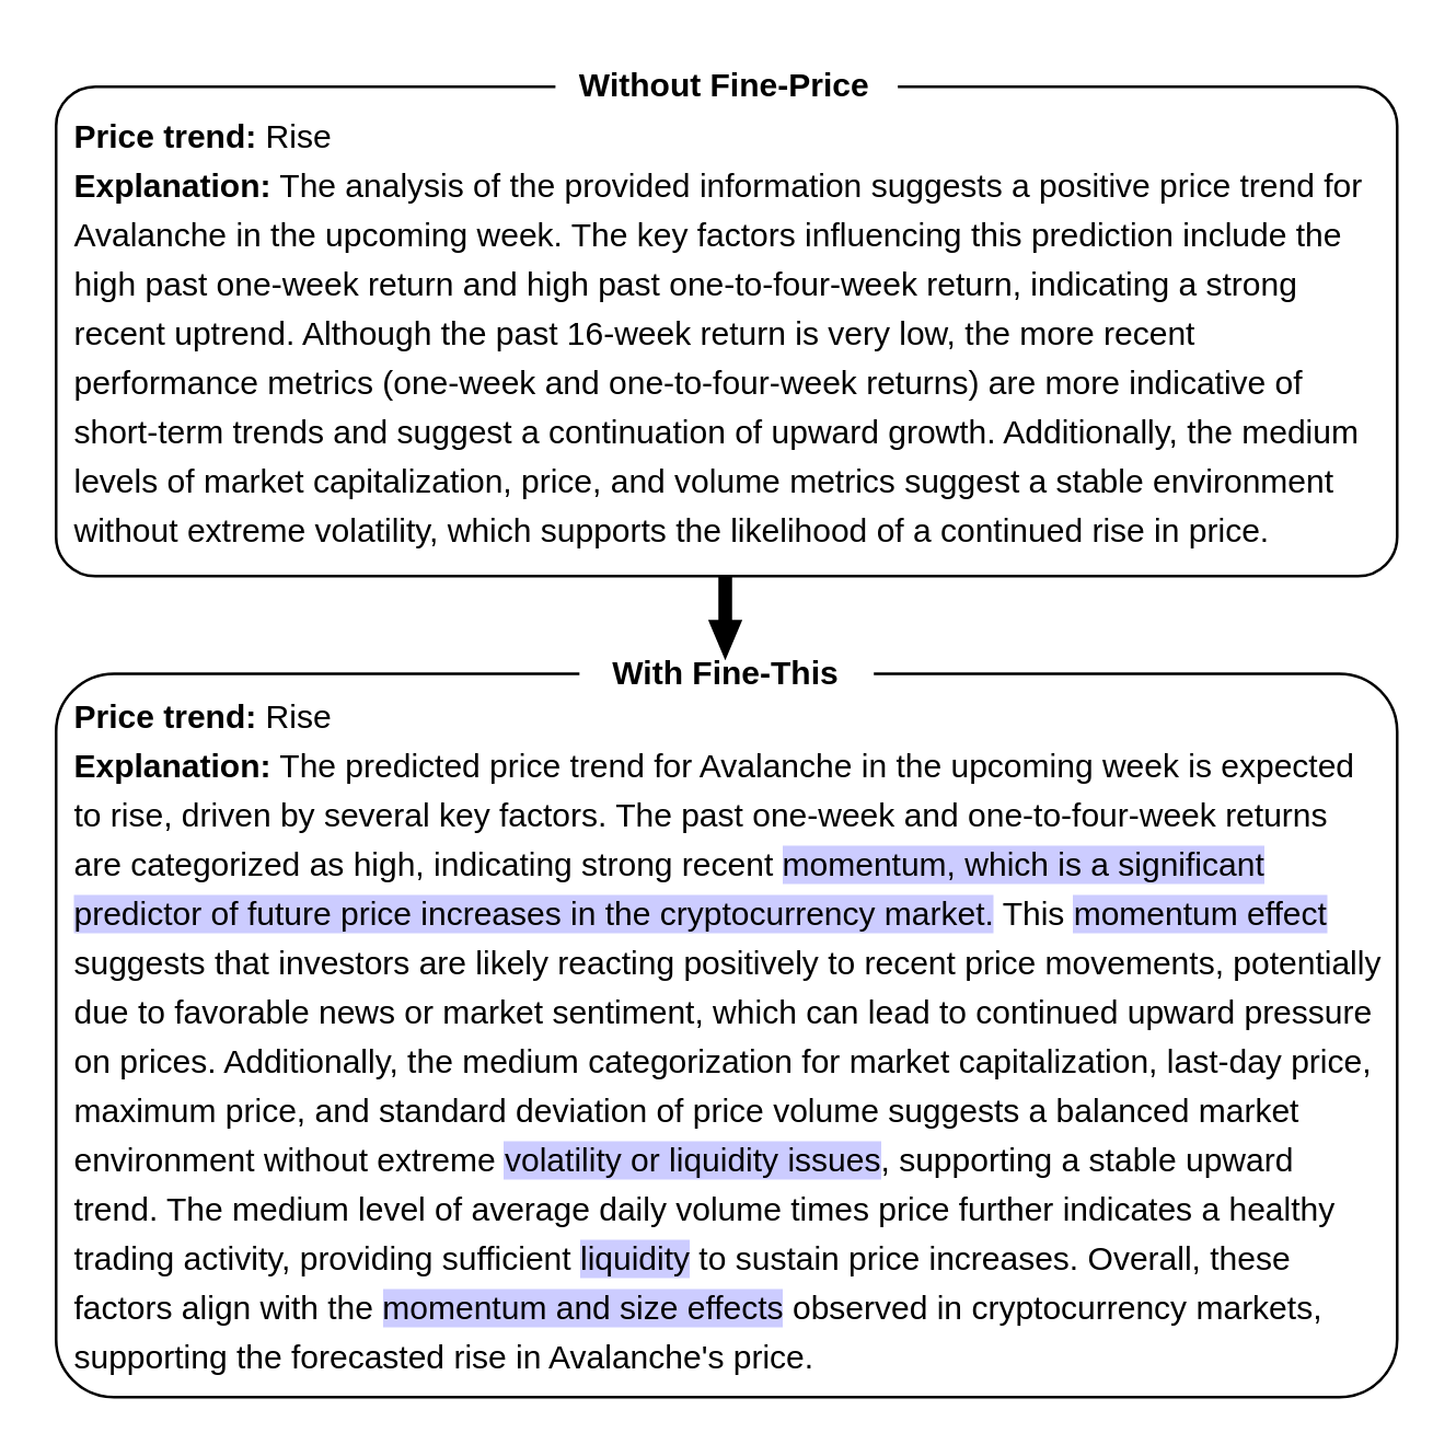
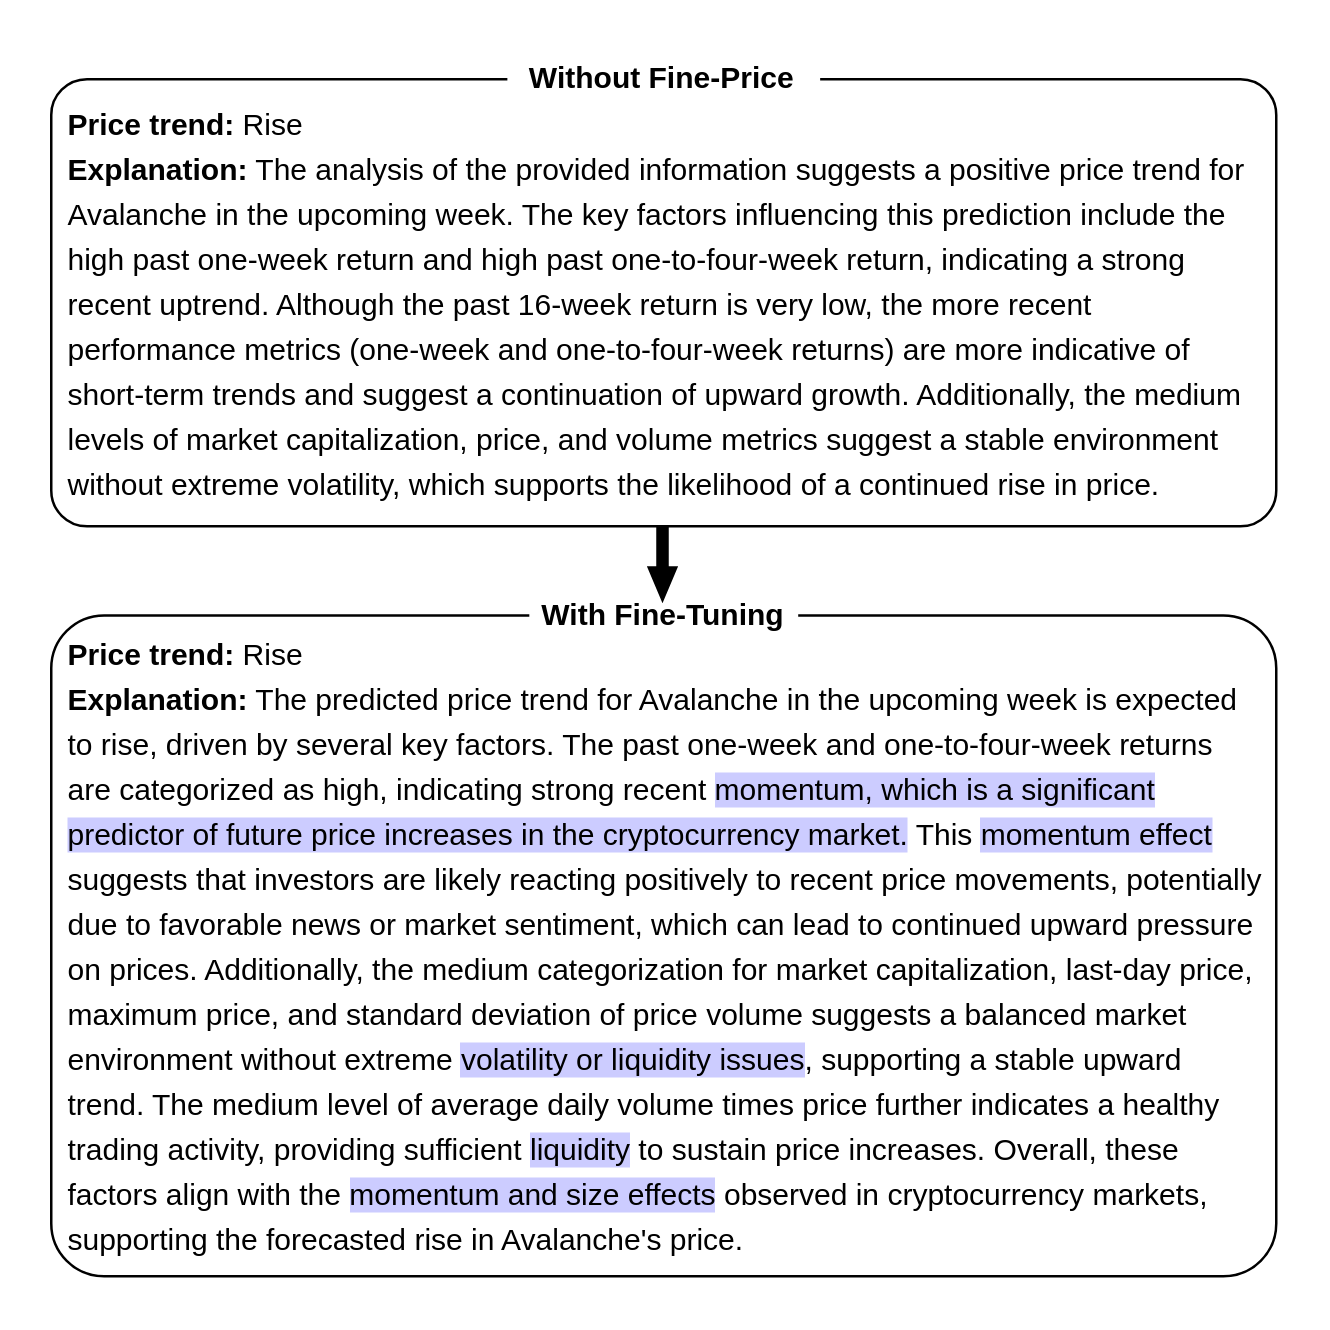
- <mxCell id="7" value="With Fine-This" style="text;html=1;align=center;verticalAlign=middle;whiteSpace=wrap;rounded=0;fontStyle=1;fillColor=default;" vertex="1" parent="5"><mxGeometry x="191.23" width="107.55" height="31.29" as="geometry" /></mxCell>
+ <mxCell id="7" value="With Fine-Tuning" style="text;html=1;align=center;verticalAlign=middle;whiteSpace=wrap;rounded=0;fontStyle=1;fillColor=default;" vertex="1" parent="5"><mxGeometry x="191.23" width="107.55" height="31.29" as="geometry" /></mxCell>
